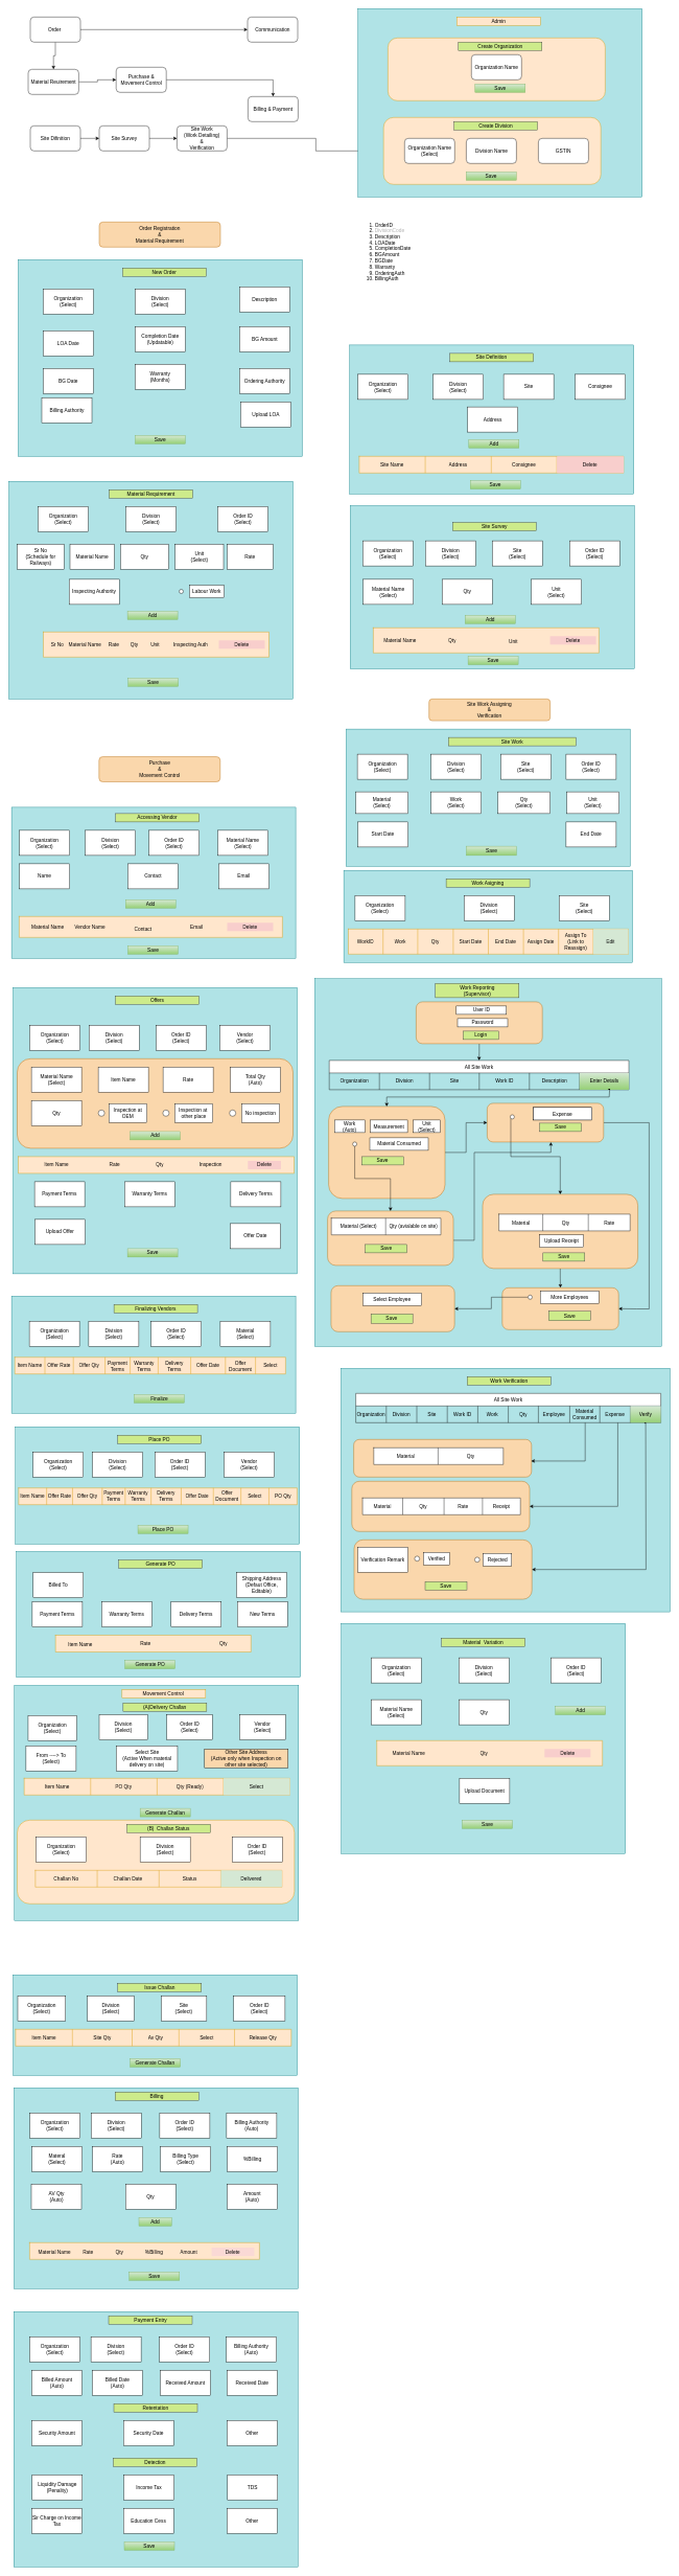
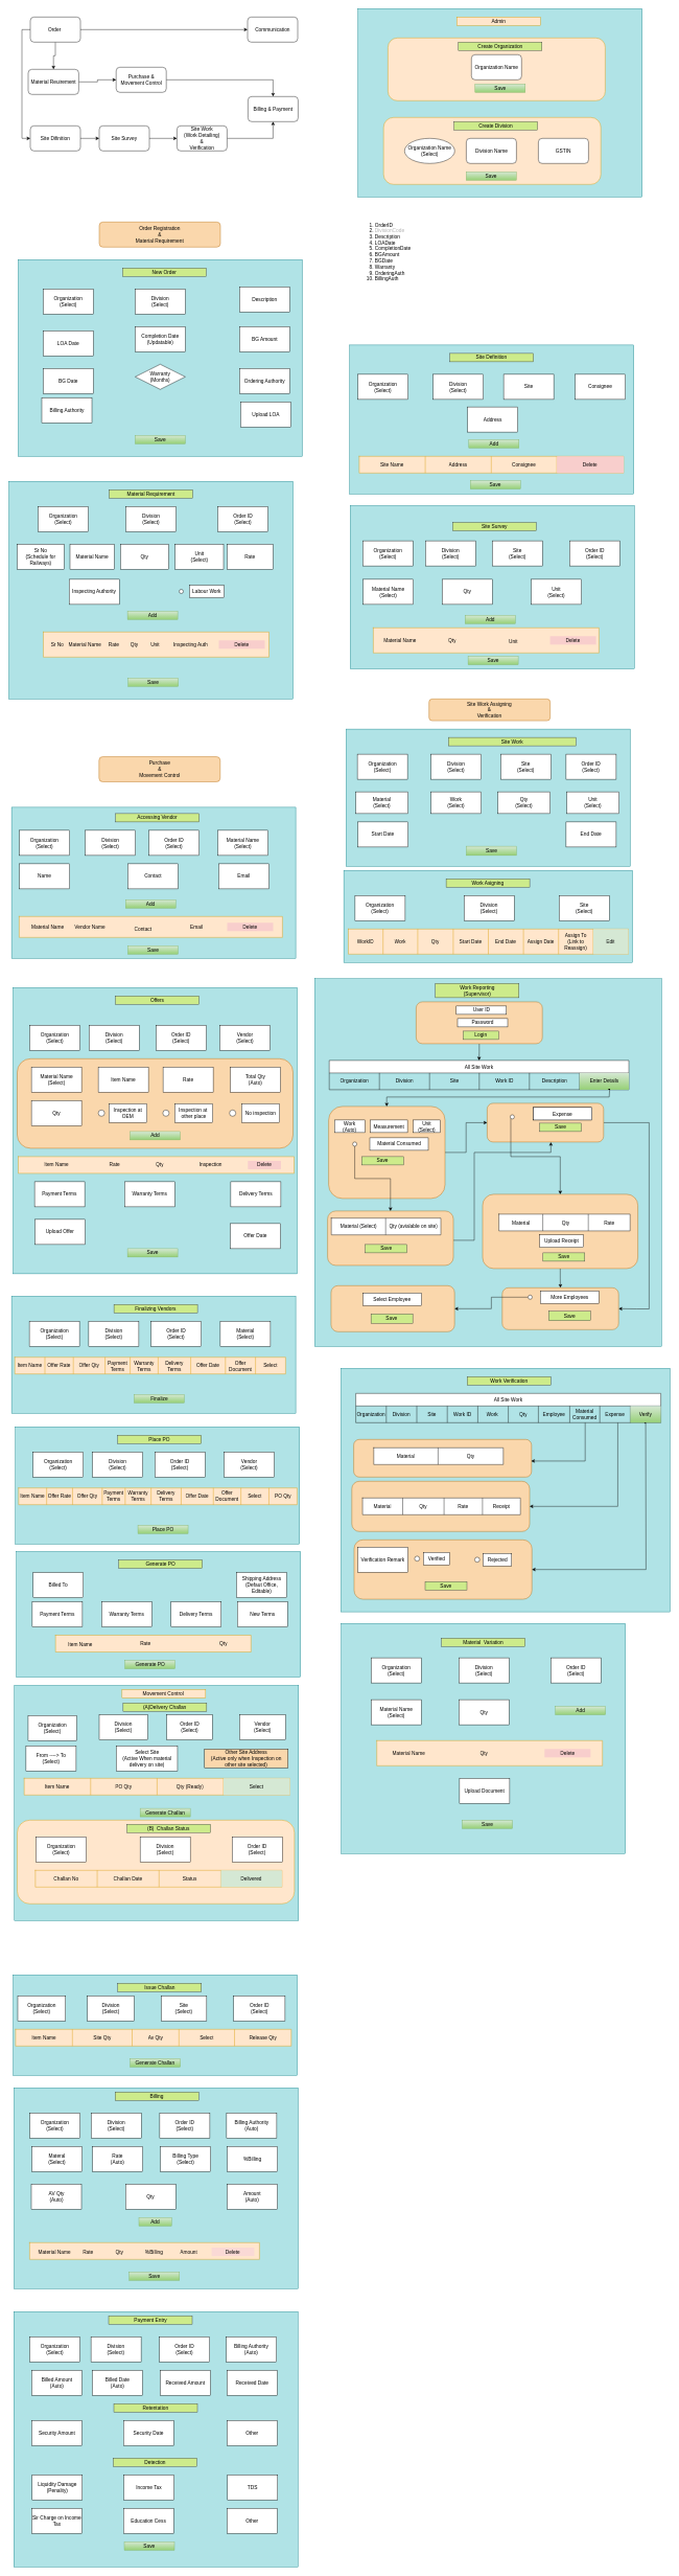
+ <mxCell id="3" style="edgeStyle=orthogonalEdgeStyle;rounded=0;orthogonalLoop=1;jettySize=auto;html=1;entryX=0;entryY=0.5;entryDx=0;entryDy=0;" parent="1" source="5" target="13" edge="1"><mxGeometry relative="1" as="geometry"><Array as="points"><mxPoint x="52" y="70" /><mxPoint x="52" y="330" /></Array></mxGeometry></mxCell>
- <mxCell id="14" style="edgeStyle=orthogonalEdgeStyle;rounded=0;orthogonalLoop=1;jettySize=auto;html=1;exitX=1;exitY=0.5;exitDx=0;exitDy=0;" parent="1" source="15" target="448" edge="1"><mxGeometry relative="1" as="geometry" /></mxCell>
+ <mxCell id="14" style="edgeStyle=orthogonalEdgeStyle;rounded=0;orthogonalLoop=1;jettySize=auto;html=1;exitX=1;exitY=0.5;exitDx=0;exitDy=0;entryX=0.5;entryY=1;entryDx=0;entryDy=0;" parent="1" source="15" target="17" edge="1"><mxGeometry relative="1" as="geometry" /></mxCell>
- <mxCell id="448" value="Organization Name&lt;br&gt;(Select)" style="rounded=1;whiteSpace=wrap;html=1;fontColor=#000000;" parent="1" vertex="1"><mxGeometry x="967.75" y="330" width="120" height="60" as="geometry" /></mxCell>
+ <mxCell id="448" value="Organization Name&lt;br&gt;(Select)" style="ellipse;whiteSpace=wrap;html=1;fontColor=#000000;" parent="1" vertex="1"><mxGeometry x="967.75" y="330" width="120" height="60" as="geometry" /></mxCell>
- <mxCell id="26" value="Warranty&lt;br&gt;(Months)" style="rounded=0;whiteSpace=wrap;html=1;" parent="1" vertex="1"><mxGeometry x="323" y="870" width="120" height="60" as="geometry" /></mxCell>
+ <mxCell id="26" value="Warranty&lt;br&gt;(Months)" style="rhombus;whiteSpace=wrap;html=1;" parent="1" vertex="1"><mxGeometry x="323" y="870" width="120" height="60" as="geometry" /></mxCell>
